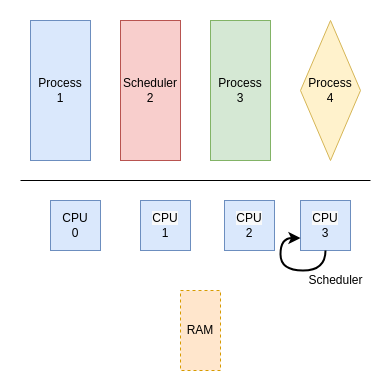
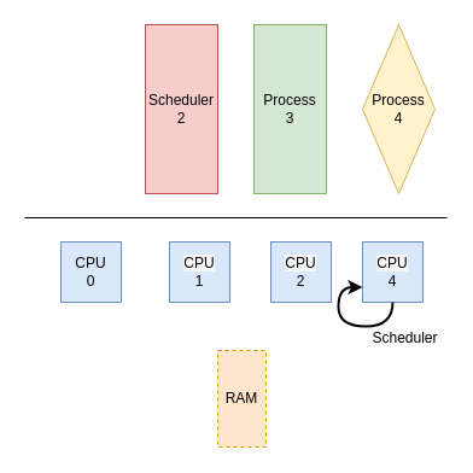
- <mxCell id="2" value="Process&lt;br&gt;1" style="rounded=0;whiteSpace=wrap;html=1;fillColor=#dae8fc;strokeColor=#6c8ebf;" vertex="1" parent="1"><mxGeometry x="30" y="20" width="60" height="140" as="geometry" /></mxCell>
- <mxCell id="10" value="&lt;span style=&quot;color: rgb(0 , 0 , 0) ; font-family: &amp;#34;helvetica&amp;#34; ; font-size: 12px ; font-style: normal ; font-weight: 400 ; letter-spacing: normal ; text-align: center ; text-indent: 0px ; text-transform: none ; word-spacing: 0px ; background-color: rgb(248 , 249 , 250) ; display: inline ; float: none&quot;&gt;CPU&lt;/span&gt;&lt;br style=&quot;color: rgb(0 , 0 , 0) ; font-family: &amp;#34;helvetica&amp;#34; ; font-size: 12px ; font-style: normal ; font-weight: 400 ; letter-spacing: normal ; text-align: center ; text-indent: 0px ; text-transform: none ; word-spacing: 0px ; background-color: rgb(248 , 249 , 250)&quot;&gt;&lt;font face=&quot;helvetica&quot;&gt;3&lt;/font&gt;" style="rounded=0;whiteSpace=wrap;html=1;fillColor=#dae8fc;strokeColor=#6c8ebf;" vertex="1" parent="1"><mxGeometry x="300" y="200" width="50" height="50" as="geometry" /></mxCell>
+ <mxCell id="10" value="&lt;span style=&quot;color: rgb(0 , 0 , 0) ; font-family: &amp;#34;helvetica&amp;#34; ; font-size: 12px ; font-style: normal ; font-weight: 400 ; letter-spacing: normal ; text-align: center ; text-indent: 0px ; text-transform: none ; word-spacing: 0px ; background-color: rgb(248 , 249 , 250) ; display: inline ; float: none&quot;&gt;CPU&lt;/span&gt;&lt;br style=&quot;color: rgb(0 , 0 , 0) ; font-family: &amp;#34;helvetica&amp;#34; ; font-size: 12px ; font-style: normal ; font-weight: 400 ; letter-spacing: normal ; text-align: center ; text-indent: 0px ; text-transform: none ; word-spacing: 0px ; background-color: rgb(248 , 249 , 250)&quot;&gt;&lt;font face=&quot;helvetica&quot;&gt;4&lt;/font&gt;" style="rounded=0;whiteSpace=wrap;html=1;fillColor=#dae8fc;strokeColor=#6c8ebf;" vertex="1" parent="1"><mxGeometry x="300" y="200" width="50" height="50" as="geometry" /></mxCell>
